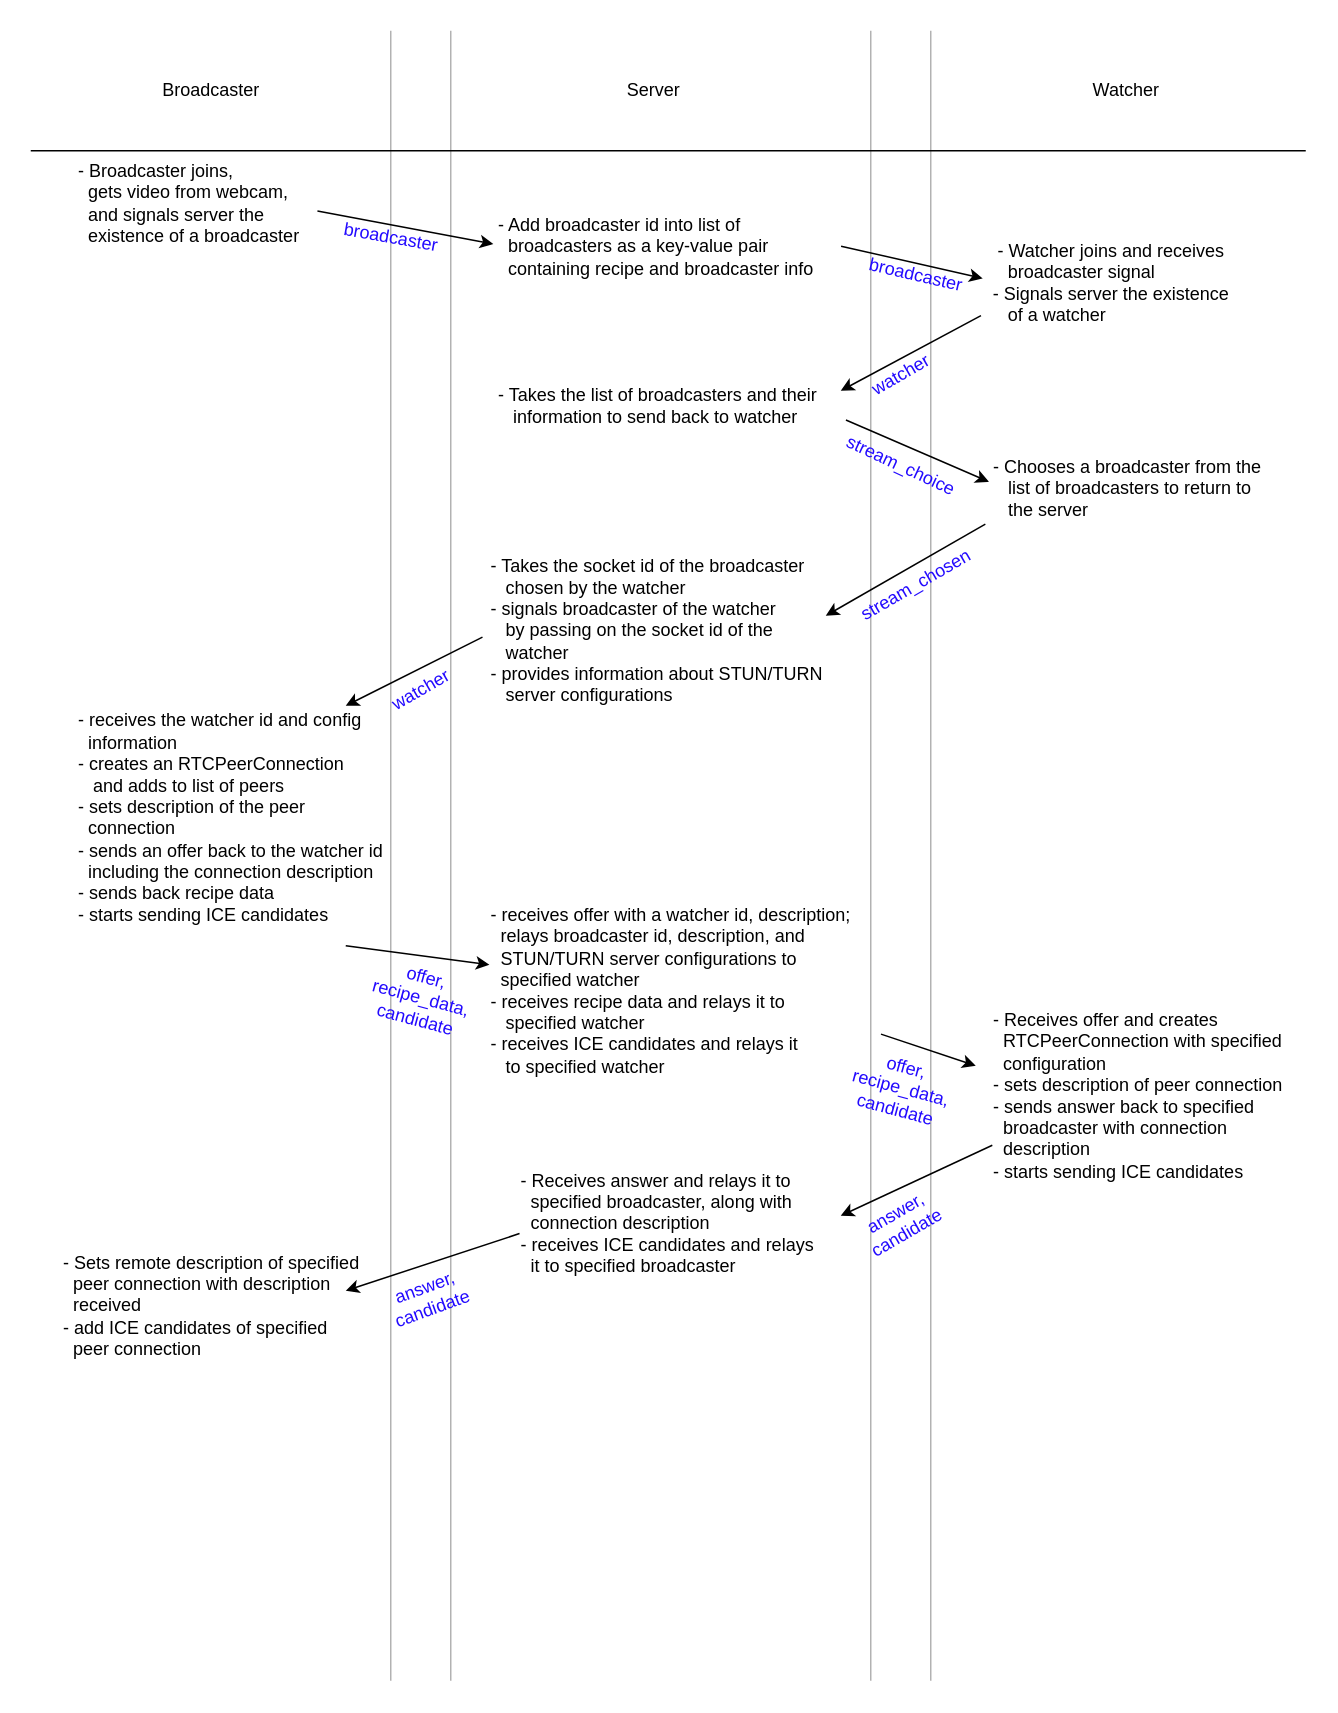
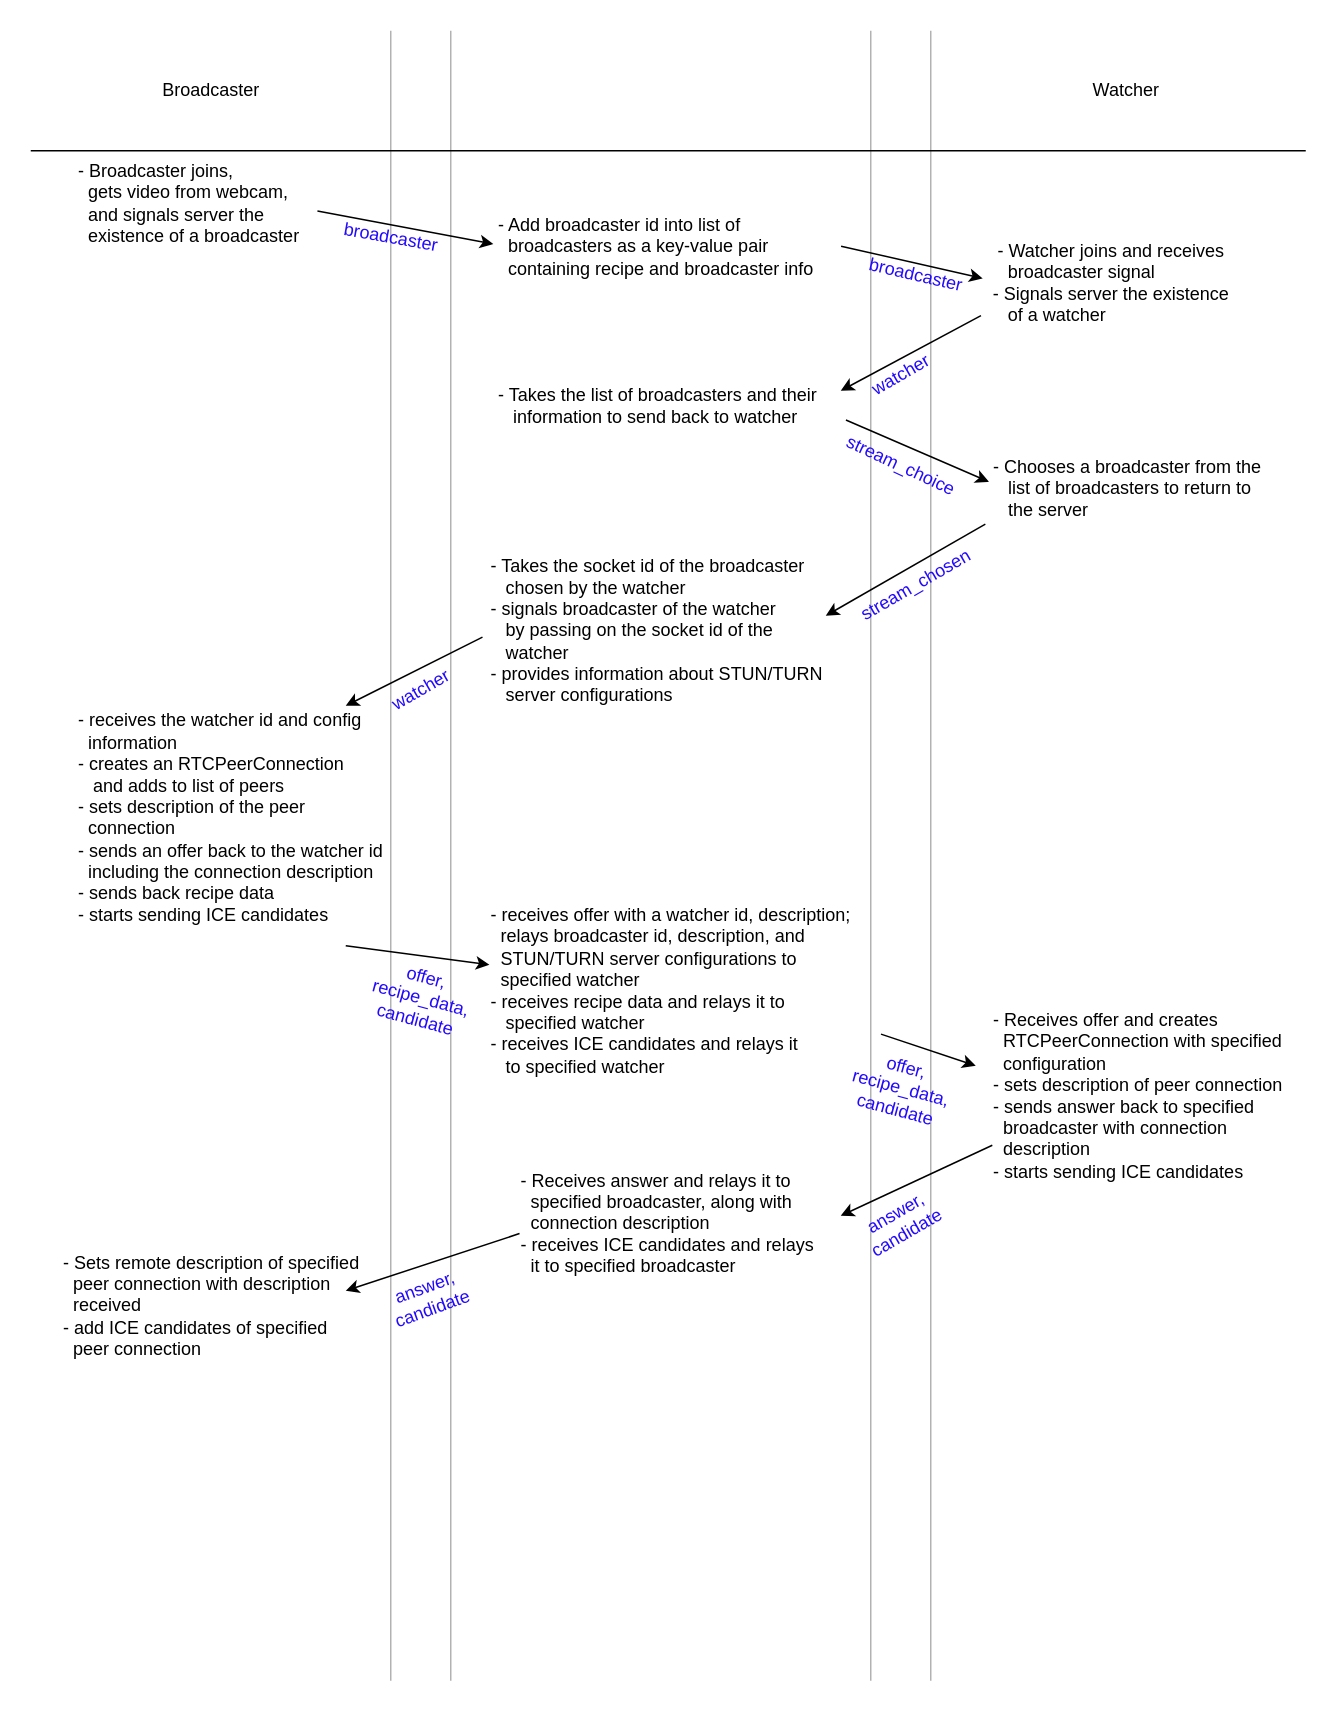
- <mxCell id="8" value="Server&lt;br&gt;" style="text;html=1;align=center;verticalAlign=middle;resizable=0;points=[];autosize=1;" vertex="1" parent="1"><mxGeometry x="410" y="50" width="50" height="20" as="geometry" /></mxCell>
